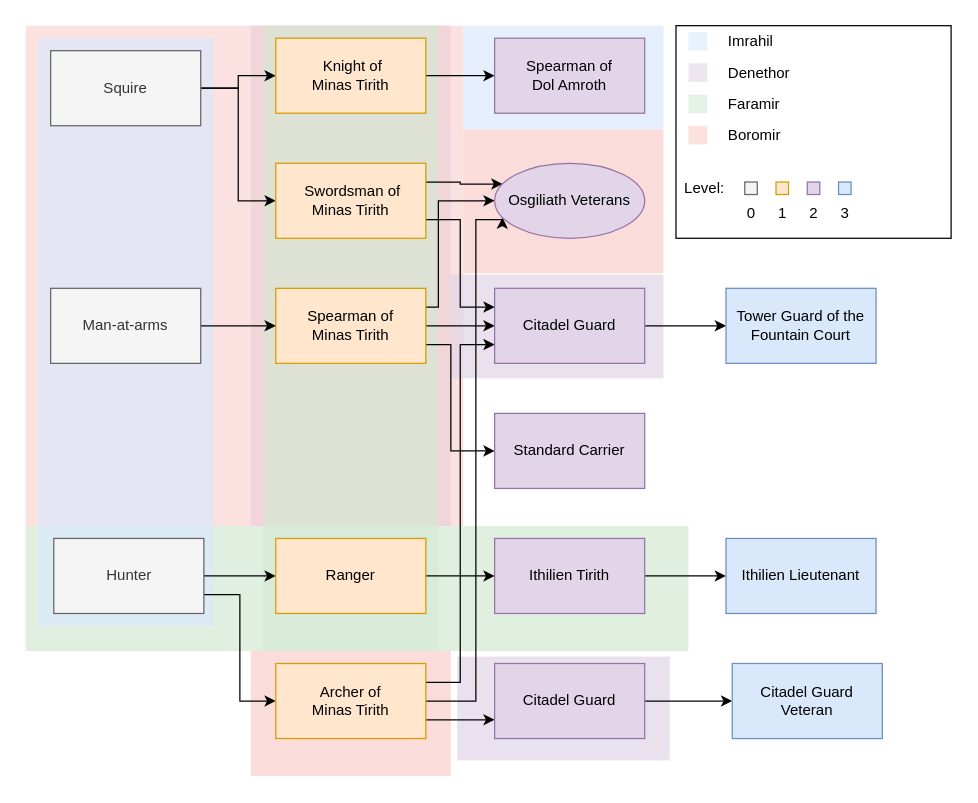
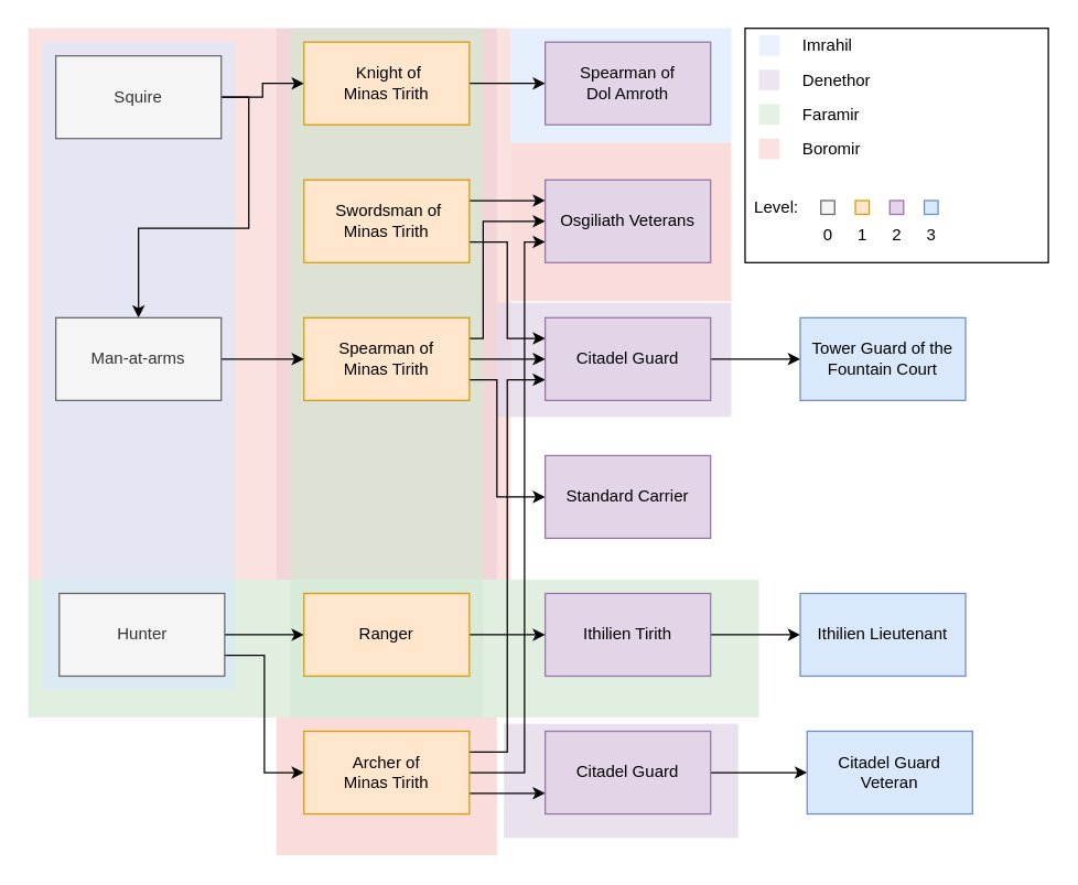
- <mxCell id="13" style="edgeStyle=orthogonalEdgeStyle;rounded=0;orthogonalLoop=1;jettySize=auto;html=1;exitX=1;exitY=0.5;exitDx=0;exitDy=0;entryX=0;entryY=0.5;entryDx=0;entryDy=0;" parent="1" source="14" target="20" edge="1"><mxGeometry relative="1" as="geometry" /></mxCell>
+ <mxCell id="13" style="edgeStyle=orthogonalEdgeStyle;rounded=0;orthogonalLoop=1;jettySize=auto;html=1;exitX=1;exitY=0.5;exitDx=0;exitDy=0;" parent="1" source="14" target="28" edge="1"><mxGeometry relative="1" as="geometry" /></mxCell>
- <mxCell id="41" value="Osgiliath Veterans" style="ellipse;whiteSpace=wrap;html=1;fillColor=#e1d5e7;strokeColor=#9673a6;" parent="1" vertex="1"><mxGeometry x="395" y="130" width="120" height="60" as="geometry" /></mxCell>
+ <mxCell id="41" value="Osgiliath Veterans" style="rounded=0;whiteSpace=wrap;html=1;fillColor=#e1d5e7;strokeColor=#9673a6;" parent="1" vertex="1"><mxGeometry x="395" y="130" width="120" height="60" as="geometry" /></mxCell>
